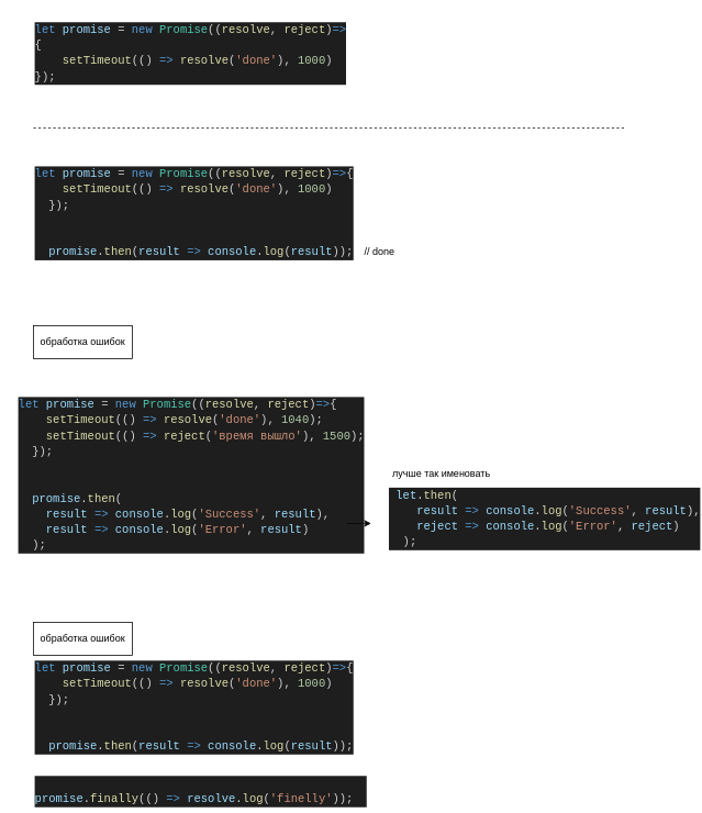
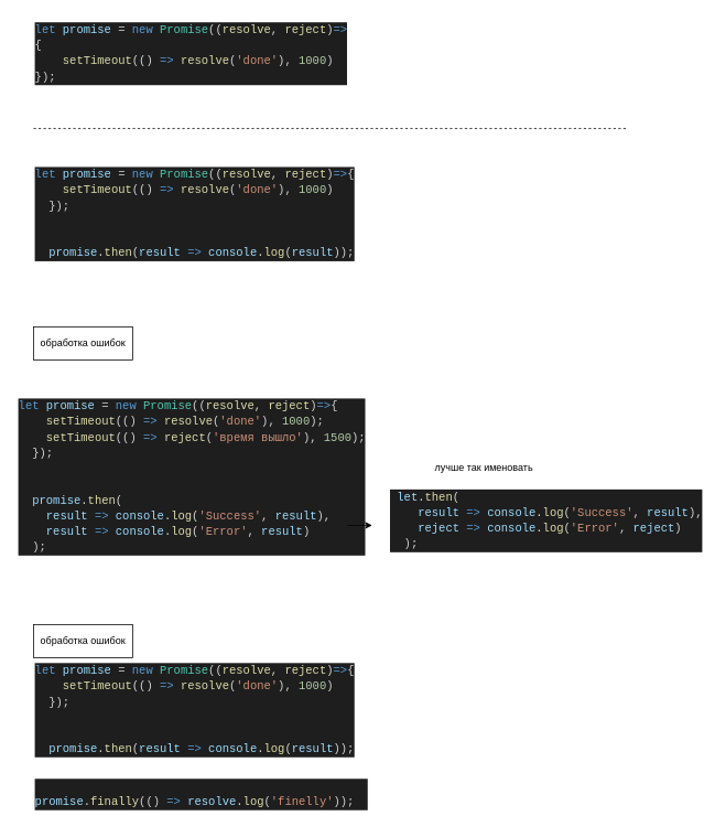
- <mxCell id="5" value="// done" style="text;html=1;align=center;verticalAlign=middle;resizable=0;points=[];autosize=1;" parent="1" vertex="1"><mxGeometry x="435" y="295" width="50" height="20" as="geometry" /></mxCell>
- <mxCell id="7" value="&lt;div style=&quot;color: rgb(212, 212, 212); background-color: rgb(30, 30, 30); font-family: consolas, &amp;quot;courier new&amp;quot;, monospace; font-weight: normal; font-size: 14px; line-height: 19px;&quot;&gt;&lt;div&gt;&lt;span style=&quot;color: #569cd6&quot;&gt;let&lt;/span&gt;&lt;span style=&quot;color: #d4d4d4&quot;&gt;&amp;nbsp;&lt;/span&gt;&lt;span style=&quot;color: #9cdcfe&quot;&gt;promise&lt;/span&gt;&lt;span style=&quot;color: #d4d4d4&quot;&gt;&amp;nbsp;=&amp;nbsp;&lt;/span&gt;&lt;span style=&quot;color: #569cd6&quot;&gt;new&lt;/span&gt;&lt;span style=&quot;color: #d4d4d4&quot;&gt;&amp;nbsp;&lt;/span&gt;&lt;span style=&quot;color: #4ec9b0&quot;&gt;Promise&lt;/span&gt;&lt;span style=&quot;color: #d4d4d4&quot;&gt;((&lt;/span&gt;&lt;span style=&quot;color: #dcdcaa&quot;&gt;resolve&lt;/span&gt;&lt;span style=&quot;color: #d4d4d4&quot;&gt;,&amp;nbsp;&lt;/span&gt;&lt;span style=&quot;color: #dcdcaa&quot;&gt;reject&lt;/span&gt;&lt;span style=&quot;color: #d4d4d4&quot;&gt;)&lt;/span&gt;&lt;span style=&quot;color: #569cd6&quot;&gt;=&amp;gt;&lt;/span&gt;&lt;span style=&quot;color: #d4d4d4&quot;&gt;{&lt;/span&gt;&lt;/div&gt;&lt;div&gt;&lt;span style=&quot;color: #d4d4d4&quot;&gt;&amp;nbsp;&amp;nbsp;&amp;nbsp;&amp;nbsp;&lt;/span&gt;&lt;span style=&quot;color: #dcdcaa&quot;&gt;setTimeout&lt;/span&gt;&lt;span style=&quot;color: #d4d4d4&quot;&gt;(()&amp;nbsp;&lt;/span&gt;&lt;span style=&quot;color: #569cd6&quot;&gt;=&amp;gt;&lt;/span&gt;&lt;span style=&quot;color: #d4d4d4&quot;&gt;&amp;nbsp;&lt;/span&gt;&lt;span style=&quot;color: #dcdcaa&quot;&gt;resolve&lt;/span&gt;&lt;span style=&quot;color: #d4d4d4&quot;&gt;(&lt;/span&gt;&lt;span style=&quot;color: #ce9178&quot;&gt;'done'&lt;/span&gt;&lt;span style=&quot;color: #d4d4d4&quot;&gt;),&amp;nbsp;&lt;/span&gt;&lt;span style=&quot;color: #b5cea8&quot;&gt;1040&lt;/span&gt;&lt;span style=&quot;color: #d4d4d4&quot;&gt;);&lt;/span&gt;&lt;/div&gt;&lt;div&gt;&lt;span style=&quot;color: #d4d4d4&quot;&gt;&amp;nbsp;&amp;nbsp;&amp;nbsp;&amp;nbsp;&lt;/span&gt;&lt;span style=&quot;color: #dcdcaa&quot;&gt;setTimeout&lt;/span&gt;&lt;span style=&quot;color: #d4d4d4&quot;&gt;(()&amp;nbsp;&lt;/span&gt;&lt;span style=&quot;color: #569cd6&quot;&gt;=&amp;gt;&lt;/span&gt;&lt;span style=&quot;color: #d4d4d4&quot;&gt;&amp;nbsp;&lt;/span&gt;&lt;span style=&quot;color: #dcdcaa&quot;&gt;reject&lt;/span&gt;&lt;span style=&quot;color: #d4d4d4&quot;&gt;(&lt;/span&gt;&lt;span style=&quot;color: #ce9178&quot;&gt;'время&amp;nbsp;вышло'&lt;/span&gt;&lt;span style=&quot;color: #d4d4d4&quot;&gt;),&amp;nbsp;&lt;/span&gt;&lt;span style=&quot;color: #b5cea8&quot;&gt;1500&lt;/span&gt;&lt;span style=&quot;color: #d4d4d4&quot;&gt;);&lt;/span&gt;&lt;/div&gt;&lt;div&gt;&lt;span style=&quot;color: #d4d4d4&quot;&gt;&amp;nbsp;&amp;nbsp;});&lt;/span&gt;&lt;/div&gt;&lt;br&gt;&lt;br&gt;&lt;div&gt;&lt;span style=&quot;color: #d4d4d4&quot;&gt;&amp;nbsp;&amp;nbsp;&lt;/span&gt;&lt;span style=&quot;color: #9cdcfe&quot;&gt;promise&lt;/span&gt;&lt;span style=&quot;color: #d4d4d4&quot;&gt;.&lt;/span&gt;&lt;span style=&quot;color: #dcdcaa&quot;&gt;then&lt;/span&gt;&lt;span style=&quot;color: #d4d4d4&quot;&gt;(&lt;/span&gt;&lt;/div&gt;&lt;div&gt;&lt;span style=&quot;color: #d4d4d4&quot;&gt;&amp;nbsp;&amp;nbsp;&amp;nbsp;&amp;nbsp;&lt;/span&gt;&lt;span style=&quot;color: #9cdcfe&quot;&gt;result&lt;/span&gt;&lt;span style=&quot;color: #d4d4d4&quot;&gt;&amp;nbsp;&lt;/span&gt;&lt;span style=&quot;color: #569cd6&quot;&gt;=&amp;gt;&lt;/span&gt;&lt;span style=&quot;color: #d4d4d4&quot;&gt;&amp;nbsp;&lt;/span&gt;&lt;span style=&quot;color: #9cdcfe&quot;&gt;console&lt;/span&gt;&lt;span style=&quot;color: #d4d4d4&quot;&gt;.&lt;/span&gt;&lt;span style=&quot;color: #dcdcaa&quot;&gt;log&lt;/span&gt;&lt;span style=&quot;color: #d4d4d4&quot;&gt;(&lt;/span&gt;&lt;span style=&quot;color: #ce9178&quot;&gt;'Success'&lt;/span&gt;&lt;span style=&quot;color: #d4d4d4&quot;&gt;,&amp;nbsp;&lt;/span&gt;&lt;span style=&quot;color: #9cdcfe&quot;&gt;result&lt;/span&gt;&lt;span style=&quot;color: #d4d4d4&quot;&gt;),&lt;/span&gt;&lt;/div&gt;&lt;div&gt;&lt;span style=&quot;color: #d4d4d4&quot;&gt;&amp;nbsp;&amp;nbsp;&amp;nbsp;&amp;nbsp;&lt;/span&gt;&lt;span style=&quot;color: #9cdcfe&quot;&gt;result&lt;/span&gt;&lt;span style=&quot;color: #d4d4d4&quot;&gt;&amp;nbsp;&lt;/span&gt;&lt;span style=&quot;color: #569cd6&quot;&gt;=&amp;gt;&lt;/span&gt;&lt;span style=&quot;color: #d4d4d4&quot;&gt;&amp;nbsp;&lt;/span&gt;&lt;span style=&quot;color: #9cdcfe&quot;&gt;console&lt;/span&gt;&lt;span style=&quot;color: #d4d4d4&quot;&gt;.&lt;/span&gt;&lt;span style=&quot;color: #dcdcaa&quot;&gt;log&lt;/span&gt;&lt;span style=&quot;color: #d4d4d4&quot;&gt;(&lt;/span&gt;&lt;span style=&quot;color: #ce9178&quot;&gt;'Error'&lt;/span&gt;&lt;span style=&quot;color: #d4d4d4&quot;&gt;,&amp;nbsp;&lt;/span&gt;&lt;span style=&quot;color: #9cdcfe&quot;&gt;result&lt;/span&gt;&lt;span style=&quot;color: #d4d4d4&quot;&gt;)&lt;/span&gt;&lt;/div&gt;&lt;div&gt;&lt;span style=&quot;color: #d4d4d4&quot;&gt;&amp;nbsp;&amp;nbsp;);&lt;/span&gt;&lt;/div&gt;&lt;/div&gt;" style="text;whiteSpace=wrap;html=1;" parent="1" vertex="1"><mxGeometry x="20" y="475" width="390" height="200" as="geometry" /></mxCell>
+ <mxCell id="7" value="&lt;div style=&quot;color: rgb(212, 212, 212); background-color: rgb(30, 30, 30); font-family: consolas, &amp;quot;courier new&amp;quot;, monospace; font-weight: normal; font-size: 14px; line-height: 19px;&quot;&gt;&lt;div&gt;&lt;span style=&quot;color: #569cd6&quot;&gt;let&lt;/span&gt;&lt;span style=&quot;color: #d4d4d4&quot;&gt;&amp;nbsp;&lt;/span&gt;&lt;span style=&quot;color: #9cdcfe&quot;&gt;promise&lt;/span&gt;&lt;span style=&quot;color: #d4d4d4&quot;&gt;&amp;nbsp;=&amp;nbsp;&lt;/span&gt;&lt;span style=&quot;color: #569cd6&quot;&gt;new&lt;/span&gt;&lt;span style=&quot;color: #d4d4d4&quot;&gt;&amp;nbsp;&lt;/span&gt;&lt;span style=&quot;color: #4ec9b0&quot;&gt;Promise&lt;/span&gt;&lt;span style=&quot;color: #d4d4d4&quot;&gt;((&lt;/span&gt;&lt;span style=&quot;color: #dcdcaa&quot;&gt;resolve&lt;/span&gt;&lt;span style=&quot;color: #d4d4d4&quot;&gt;,&amp;nbsp;&lt;/span&gt;&lt;span style=&quot;color: #dcdcaa&quot;&gt;reject&lt;/span&gt;&lt;span style=&quot;color: #d4d4d4&quot;&gt;)&lt;/span&gt;&lt;span style=&quot;color: #569cd6&quot;&gt;=&amp;gt;&lt;/span&gt;&lt;span style=&quot;color: #d4d4d4&quot;&gt;{&lt;/span&gt;&lt;/div&gt;&lt;div&gt;&lt;span style=&quot;color: #d4d4d4&quot;&gt;&amp;nbsp;&amp;nbsp;&amp;nbsp;&amp;nbsp;&lt;/span&gt;&lt;span style=&quot;color: #dcdcaa&quot;&gt;setTimeout&lt;/span&gt;&lt;span style=&quot;color: #d4d4d4&quot;&gt;(()&amp;nbsp;&lt;/span&gt;&lt;span style=&quot;color: #569cd6&quot;&gt;=&amp;gt;&lt;/span&gt;&lt;span style=&quot;color: #d4d4d4&quot;&gt;&amp;nbsp;&lt;/span&gt;&lt;span style=&quot;color: #dcdcaa&quot;&gt;resolve&lt;/span&gt;&lt;span style=&quot;color: #d4d4d4&quot;&gt;(&lt;/span&gt;&lt;span style=&quot;color: #ce9178&quot;&gt;'done'&lt;/span&gt;&lt;span style=&quot;color: #d4d4d4&quot;&gt;),&amp;nbsp;&lt;/span&gt;&lt;span style=&quot;color: #b5cea8&quot;&gt;1000&lt;/span&gt;&lt;span style=&quot;color: #d4d4d4&quot;&gt;);&lt;/span&gt;&lt;/div&gt;&lt;div&gt;&lt;span style=&quot;color: #d4d4d4&quot;&gt;&amp;nbsp;&amp;nbsp;&amp;nbsp;&amp;nbsp;&lt;/span&gt;&lt;span style=&quot;color: #dcdcaa&quot;&gt;setTimeout&lt;/span&gt;&lt;span style=&quot;color: #d4d4d4&quot;&gt;(()&amp;nbsp;&lt;/span&gt;&lt;span style=&quot;color: #569cd6&quot;&gt;=&amp;gt;&lt;/span&gt;&lt;span style=&quot;color: #d4d4d4&quot;&gt;&amp;nbsp;&lt;/span&gt;&lt;span style=&quot;color: #dcdcaa&quot;&gt;reject&lt;/span&gt;&lt;span style=&quot;color: #d4d4d4&quot;&gt;(&lt;/span&gt;&lt;span style=&quot;color: #ce9178&quot;&gt;'время&amp;nbsp;вышло'&lt;/span&gt;&lt;span style=&quot;color: #d4d4d4&quot;&gt;),&amp;nbsp;&lt;/span&gt;&lt;span style=&quot;color: #b5cea8&quot;&gt;1500&lt;/span&gt;&lt;span style=&quot;color: #d4d4d4&quot;&gt;);&lt;/span&gt;&lt;/div&gt;&lt;div&gt;&lt;span style=&quot;color: #d4d4d4&quot;&gt;&amp;nbsp;&amp;nbsp;});&lt;/span&gt;&lt;/div&gt;&lt;br&gt;&lt;br&gt;&lt;div&gt;&lt;span style=&quot;color: #d4d4d4&quot;&gt;&amp;nbsp;&amp;nbsp;&lt;/span&gt;&lt;span style=&quot;color: #9cdcfe&quot;&gt;promise&lt;/span&gt;&lt;span style=&quot;color: #d4d4d4&quot;&gt;.&lt;/span&gt;&lt;span style=&quot;color: #dcdcaa&quot;&gt;then&lt;/span&gt;&lt;span style=&quot;color: #d4d4d4&quot;&gt;(&lt;/span&gt;&lt;/div&gt;&lt;div&gt;&lt;span style=&quot;color: #d4d4d4&quot;&gt;&amp;nbsp;&amp;nbsp;&amp;nbsp;&amp;nbsp;&lt;/span&gt;&lt;span style=&quot;color: #9cdcfe&quot;&gt;result&lt;/span&gt;&lt;span style=&quot;color: #d4d4d4&quot;&gt;&amp;nbsp;&lt;/span&gt;&lt;span style=&quot;color: #569cd6&quot;&gt;=&amp;gt;&lt;/span&gt;&lt;span style=&quot;color: #d4d4d4&quot;&gt;&amp;nbsp;&lt;/span&gt;&lt;span style=&quot;color: #9cdcfe&quot;&gt;console&lt;/span&gt;&lt;span style=&quot;color: #d4d4d4&quot;&gt;.&lt;/span&gt;&lt;span style=&quot;color: #dcdcaa&quot;&gt;log&lt;/span&gt;&lt;span style=&quot;color: #d4d4d4&quot;&gt;(&lt;/span&gt;&lt;span style=&quot;color: #ce9178&quot;&gt;'Success'&lt;/span&gt;&lt;span style=&quot;color: #d4d4d4&quot;&gt;,&amp;nbsp;&lt;/span&gt;&lt;span style=&quot;color: #9cdcfe&quot;&gt;result&lt;/span&gt;&lt;span style=&quot;color: #d4d4d4&quot;&gt;),&lt;/span&gt;&lt;/div&gt;&lt;div&gt;&lt;span style=&quot;color: #d4d4d4&quot;&gt;&amp;nbsp;&amp;nbsp;&amp;nbsp;&amp;nbsp;&lt;/span&gt;&lt;span style=&quot;color: #9cdcfe&quot;&gt;result&lt;/span&gt;&lt;span style=&quot;color: #d4d4d4&quot;&gt;&amp;nbsp;&lt;/span&gt;&lt;span style=&quot;color: #569cd6&quot;&gt;=&amp;gt;&lt;/span&gt;&lt;span style=&quot;color: #d4d4d4&quot;&gt;&amp;nbsp;&lt;/span&gt;&lt;span style=&quot;color: #9cdcfe&quot;&gt;console&lt;/span&gt;&lt;span style=&quot;color: #d4d4d4&quot;&gt;.&lt;/span&gt;&lt;span style=&quot;color: #dcdcaa&quot;&gt;log&lt;/span&gt;&lt;span style=&quot;color: #d4d4d4&quot;&gt;(&lt;/span&gt;&lt;span style=&quot;color: #ce9178&quot;&gt;'Error'&lt;/span&gt;&lt;span style=&quot;color: #d4d4d4&quot;&gt;,&amp;nbsp;&lt;/span&gt;&lt;span style=&quot;color: #9cdcfe&quot;&gt;result&lt;/span&gt;&lt;span style=&quot;color: #d4d4d4&quot;&gt;)&lt;/span&gt;&lt;/div&gt;&lt;div&gt;&lt;span style=&quot;color: #d4d4d4&quot;&gt;&amp;nbsp;&amp;nbsp;);&lt;/span&gt;&lt;/div&gt;&lt;/div&gt;" style="text;whiteSpace=wrap;html=1;" parent="1" vertex="1"><mxGeometry x="20" y="475" width="390" height="200" as="geometry" /></mxCell>
- <mxCell id="10" value="лучше так именовать" style="text;html=1;align=center;verticalAlign=middle;resizable=0;points=[];autosize=1;" parent="1" vertex="1"><mxGeometry x="470" y="565" width="130" height="20" as="geometry" /></mxCell>
+ <mxCell id="10" value="лучше так именовать" style="text;html=1;align=center;verticalAlign=middle;resizable=0;points=[];autosize=1;" parent="1" vertex="1"><mxGeometry x="520" y="555" width="130" height="20" as="geometry" /></mxCell>
